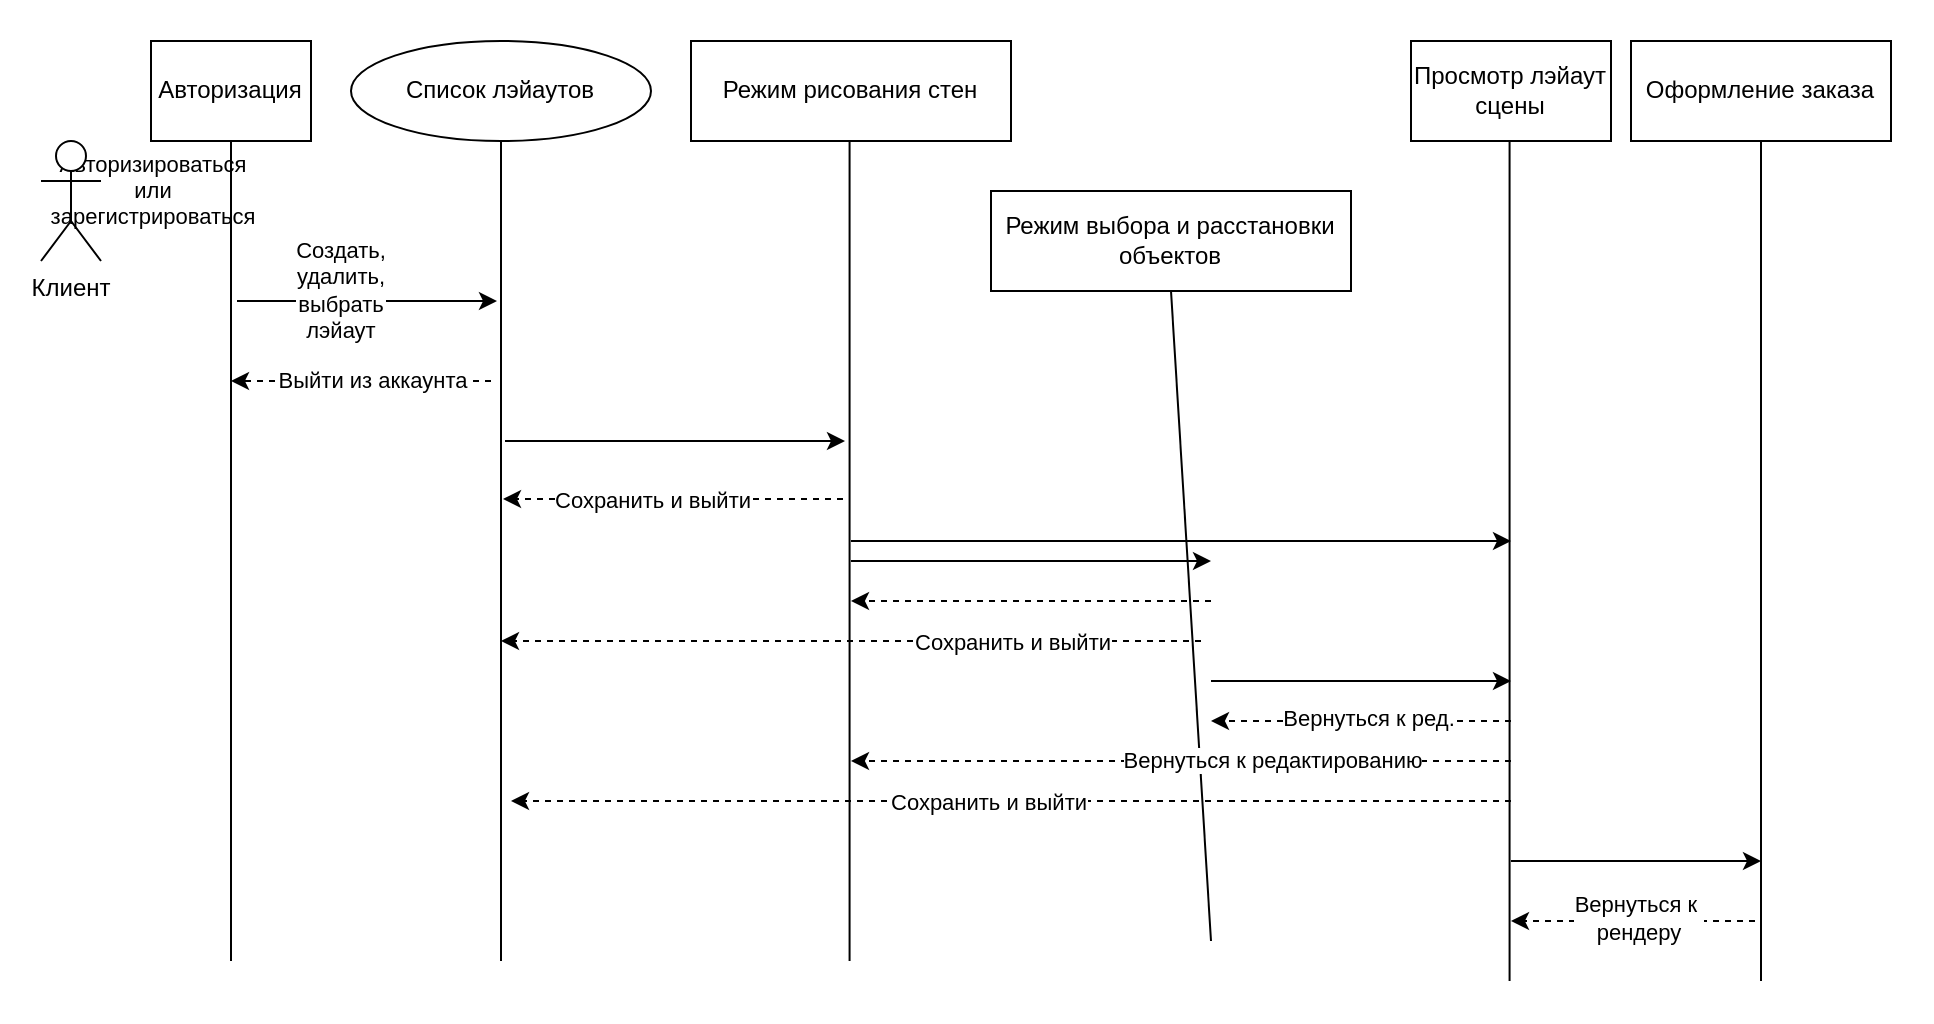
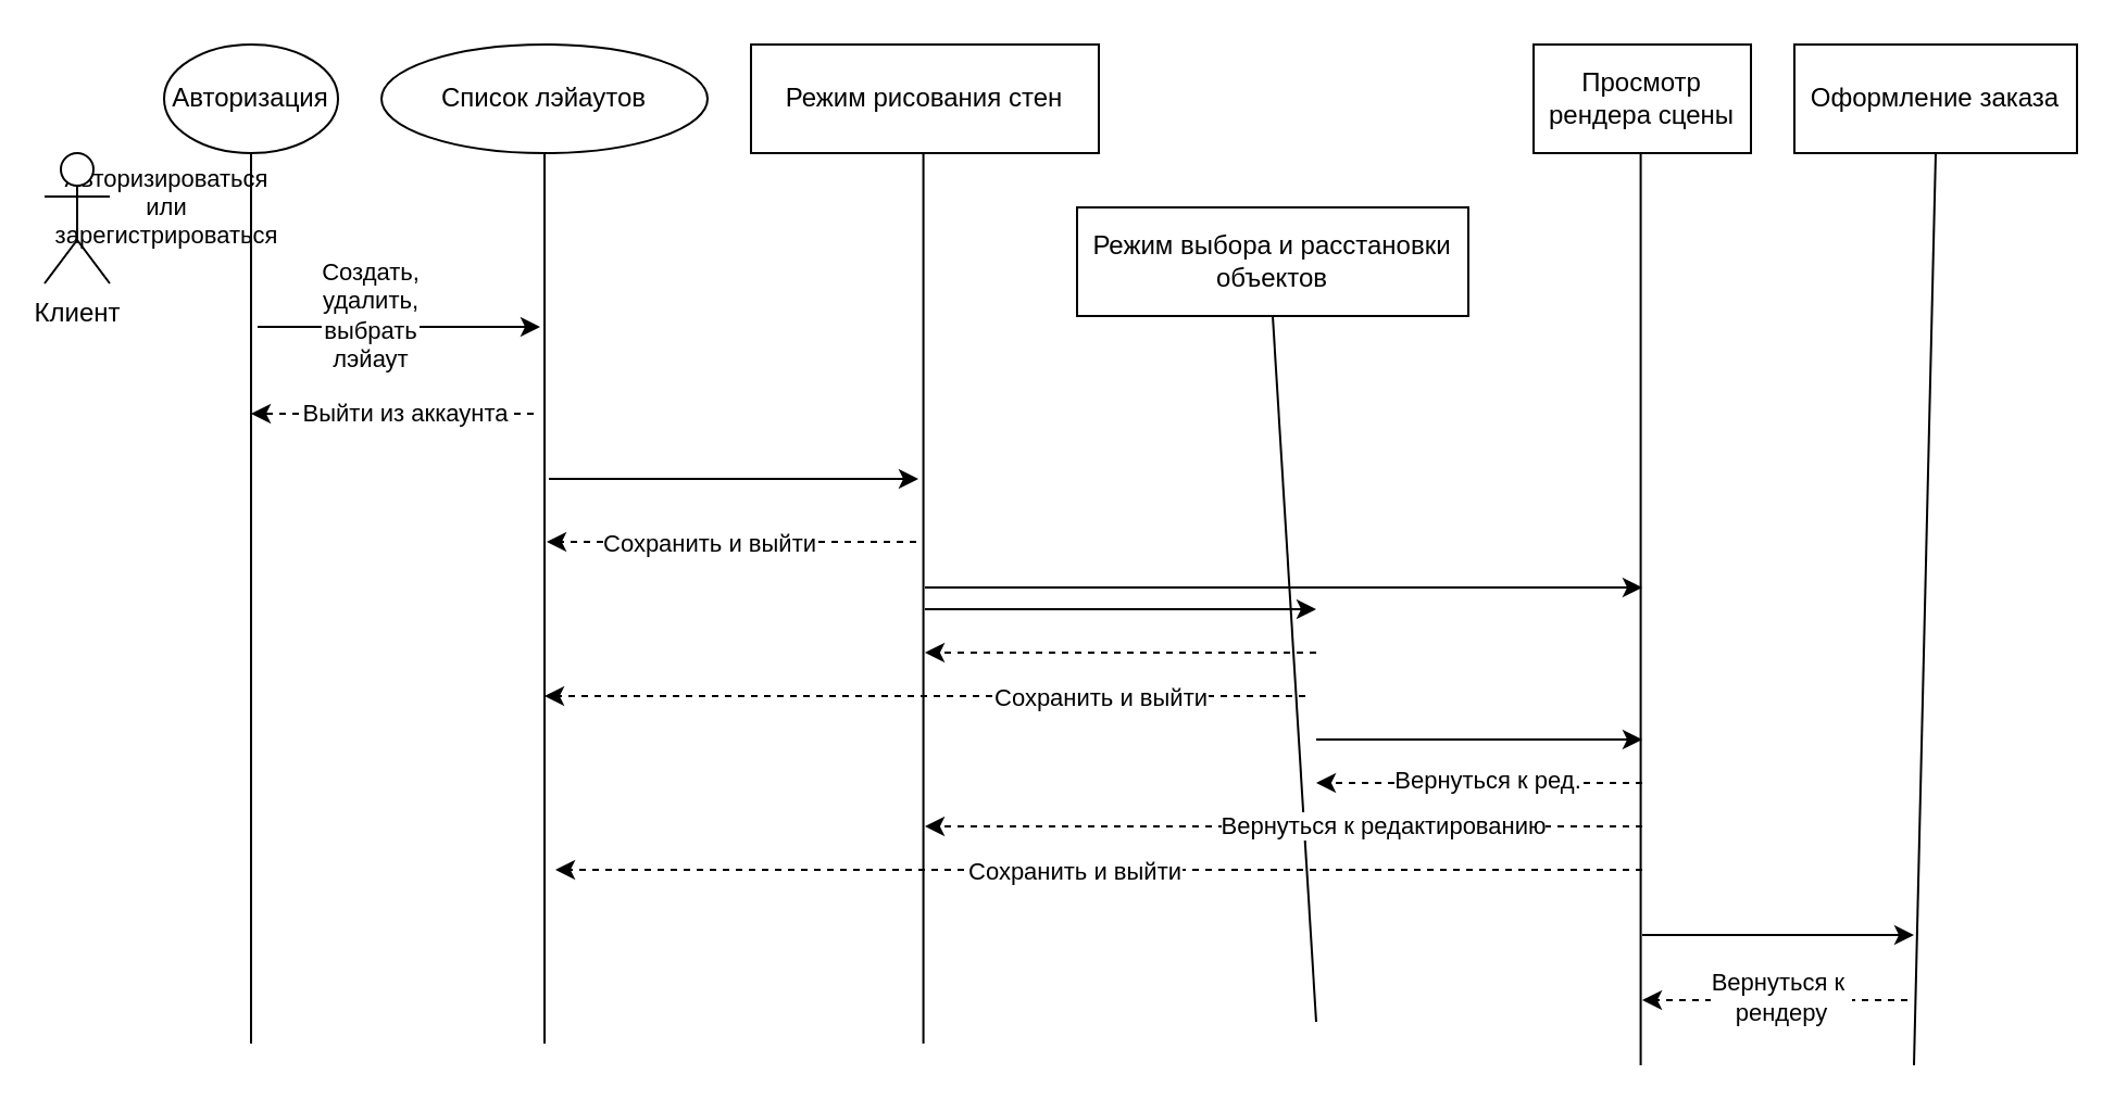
- <mxCell id="5" value="Авторизация" style="rounded=0;whiteSpace=wrap;html=1;" vertex="1" parent="1"><mxGeometry x="75" y="20" width="80" height="50" as="geometry" /></mxCell>
+ <mxCell id="5" value="Авторизация" style="ellipse;whiteSpace=wrap;html=1;" vertex="1" parent="1"><mxGeometry x="75" y="20" width="80" height="50" as="geometry" /></mxCell>
- <mxCell id="15" value="Просмотр лэйаут сцены" style="rounded=0;whiteSpace=wrap;html=1;" vertex="1" parent="1"><mxGeometry x="705" y="20" width="100" height="50" as="geometry" /></mxCell>
+ <mxCell id="15" value="Просмотр рендера сцены" style="rounded=0;whiteSpace=wrap;html=1;" vertex="1" parent="1"><mxGeometry x="705" y="20" width="100" height="50" as="geometry" /></mxCell>
- <mxCell id="8" value="Оформление заказа" style="rounded=0;whiteSpace=wrap;html=1;" vertex="1" parent="1"><mxGeometry x="815" y="20" width="130" height="50" as="geometry" /></mxCell>
+ <mxCell id="8" value="Оформление заказа" style="rounded=0;whiteSpace=wrap;html=1;" vertex="1" parent="1"><mxGeometry x="825" y="20" width="130" height="50" as="geometry" /></mxCell>
